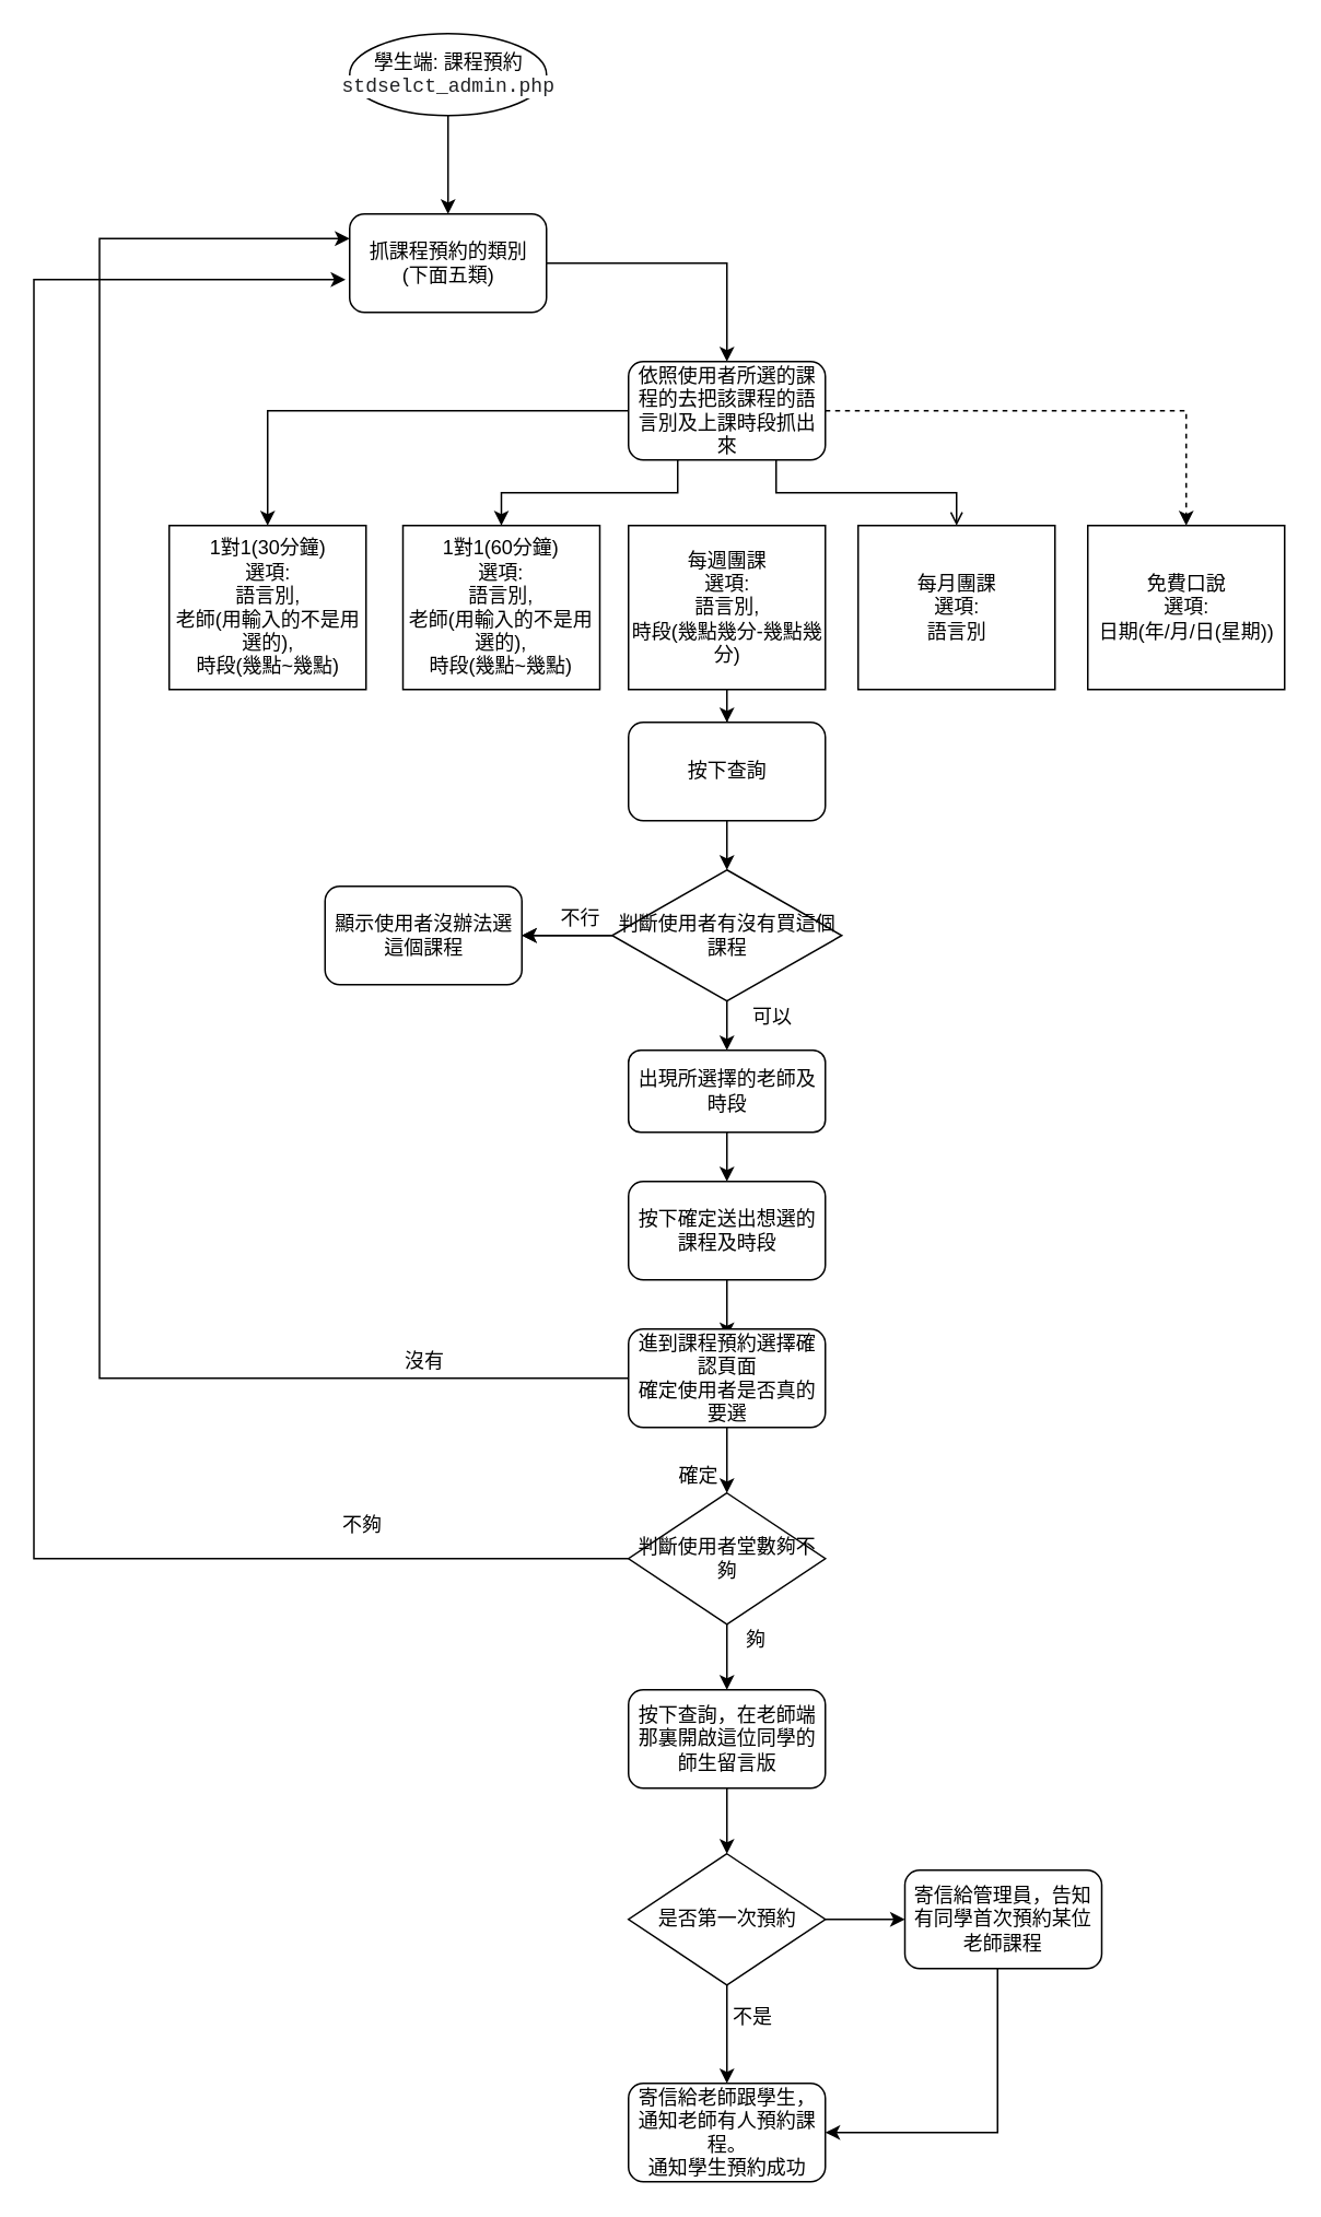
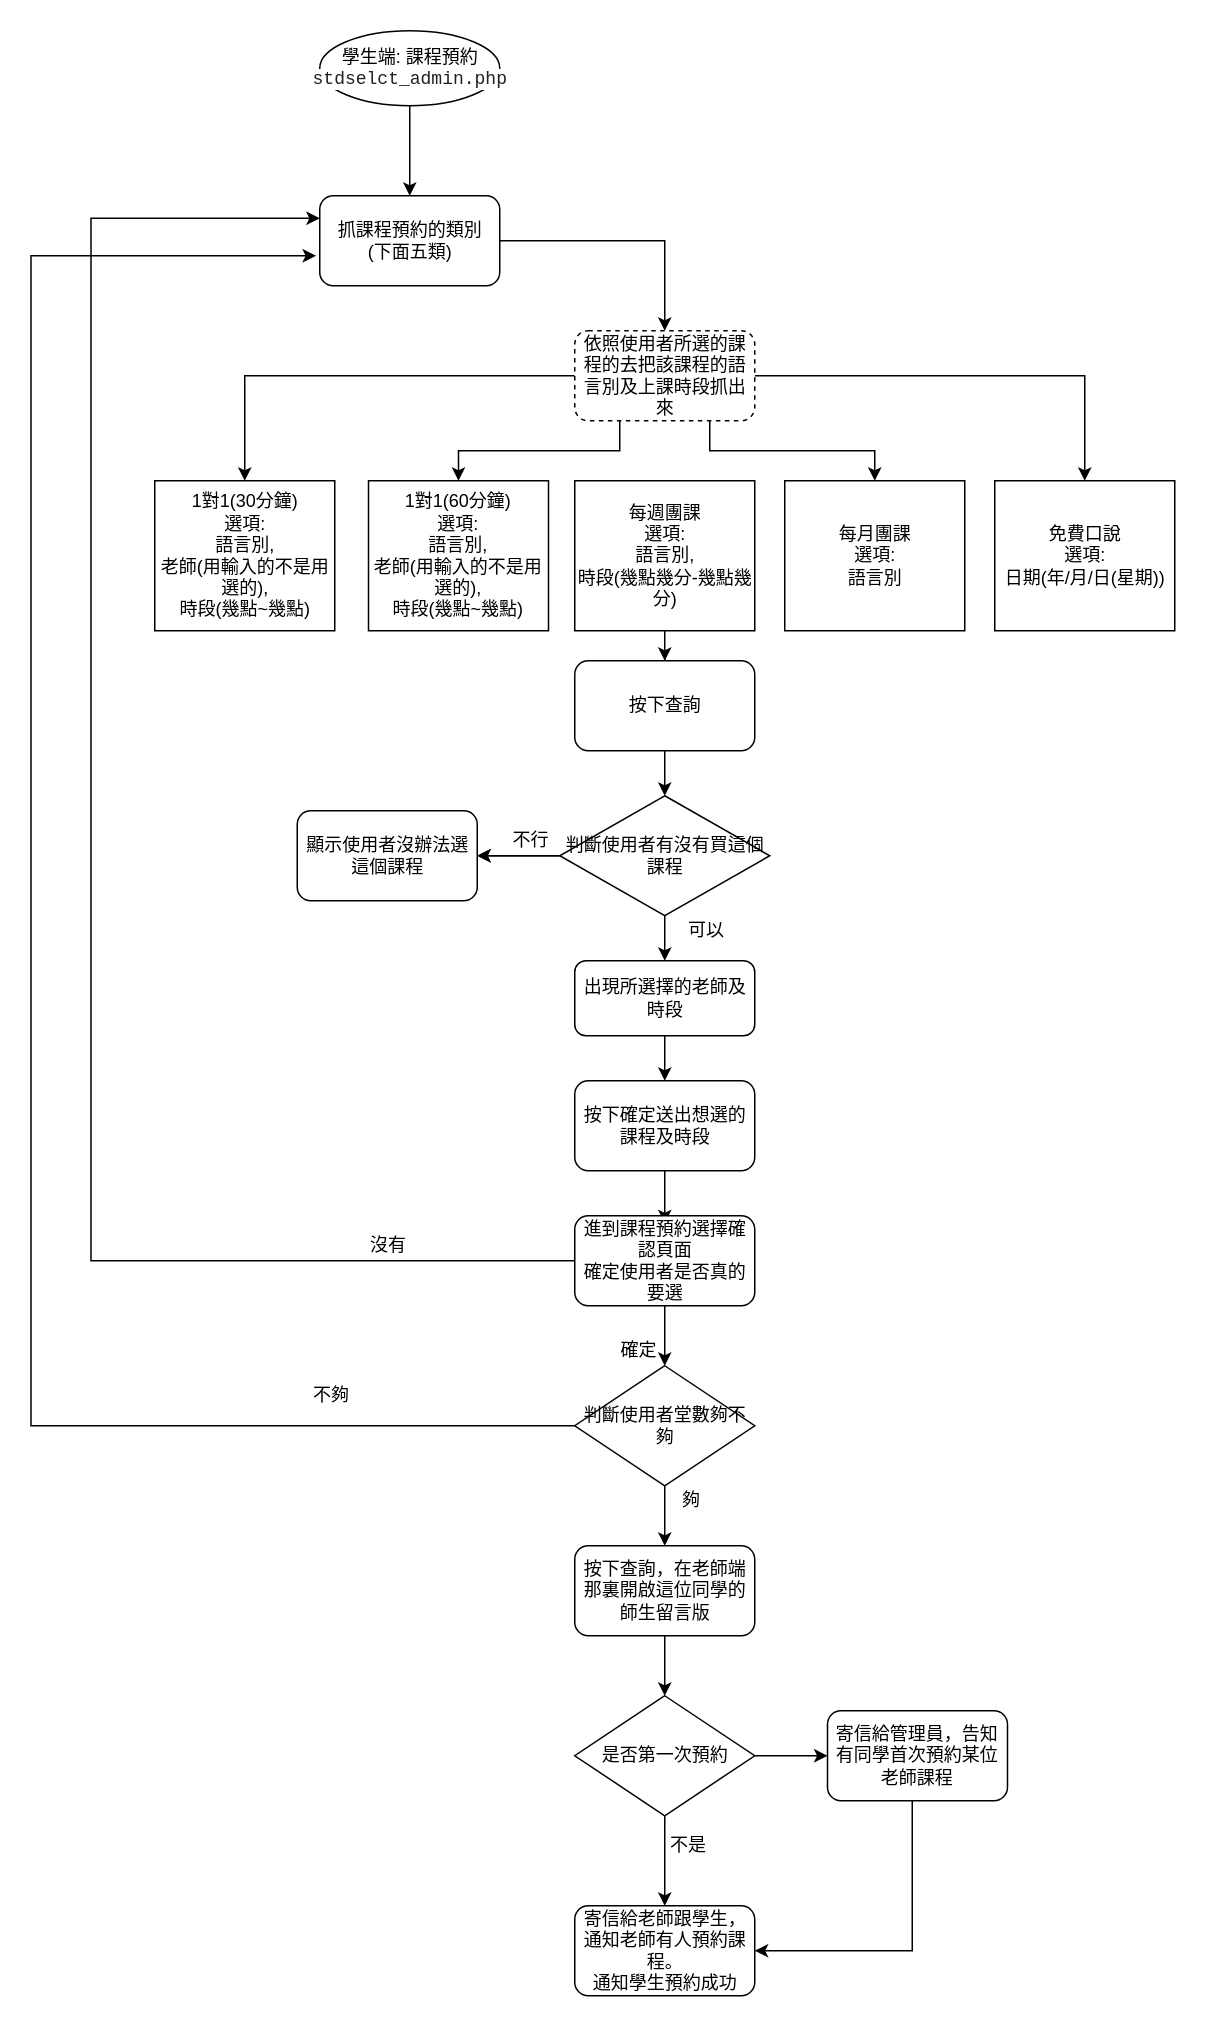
- <mxCell id="10" value="依照使用者所選的課程的去把該課程的語言別及上課時段抓出來" style="rounded=1;whiteSpace=wrap;html=1;" vertex="1" parent="1"><mxGeometry x="382.5" y="220" width="120" height="60" as="geometry" /></mxCell>
+ <mxCell id="10" value="依照使用者所選的課程的去把該課程的語言別及上課時段抓出來" style="rounded=1;whiteSpace=wrap;html=1;dashed=1;" vertex="1" parent="1"><mxGeometry x="382.5" y="220" width="120" height="60" as="geometry" /></mxCell>
- <mxCell id="9" style="edgeStyle=orthogonalEdgeStyle;rounded=0;orthogonalLoop=1;jettySize=auto;html=1;entryX=0.5;entryY=0;entryDx=0;entryDy=0;fontColor=#000000;dashed=1;" edge="1" parent="1" source="10" target="26"><mxGeometry relative="1" as="geometry" /></mxCell>
+ <mxCell id="9" style="edgeStyle=orthogonalEdgeStyle;rounded=0;orthogonalLoop=1;jettySize=auto;html=1;entryX=0.5;entryY=0;entryDx=0;entryDy=0;fontColor=#000000;" edge="1" parent="1" source="10" target="26"><mxGeometry relative="1" as="geometry" /></mxCell>
- <mxCell id="8" style="edgeStyle=orthogonalEdgeStyle;rounded=0;orthogonalLoop=1;jettySize=auto;html=1;exitX=0.75;exitY=1;exitDx=0;exitDy=0;entryX=0.5;entryY=0;entryDx=0;entryDy=0;fontColor=#000000;endArrow=open;" edge="1" parent="1" source="10" target="25"><mxGeometry relative="1" as="geometry" /></mxCell>
+ <mxCell id="8" style="edgeStyle=orthogonalEdgeStyle;rounded=0;orthogonalLoop=1;jettySize=auto;html=1;exitX=0.75;exitY=1;exitDx=0;exitDy=0;entryX=0.5;entryY=0;entryDx=0;entryDy=0;fontColor=#000000;" edge="1" parent="1" source="10" target="25"><mxGeometry relative="1" as="geometry" /></mxCell>
